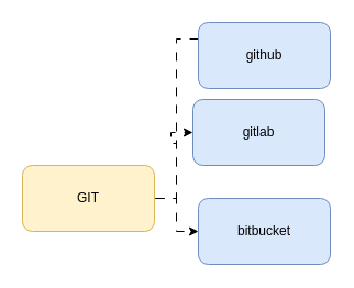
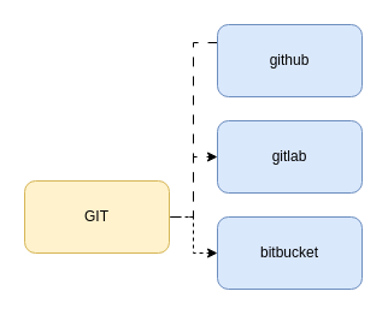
- <mxCell id="7" value="gitlab" style="rounded=1;whiteSpace=wrap;html=1;fillColor=#dae8fc;strokeColor=#6c8ebf;" vertex="1" parent="1"><mxGeometry x="175" y="90" width="120" height="60" as="geometry" /></mxCell>
+ <mxCell id="7" value="gitlab" style="rounded=1;whiteSpace=wrap;html=1;fillColor=#dae8fc;strokeColor=#6c8ebf;" vertex="1" parent="1"><mxGeometry x="180" y="100" width="120" height="60" as="geometry" /></mxCell>
- <mxCell id="4" style="edgeStyle=orthogonalEdgeStyle;rounded=0;orthogonalLoop=1;jettySize=auto;html=1;exitX=1;exitY=0.5;exitDx=0;exitDy=0;entryX=0;entryY=0.5;entryDx=0;entryDy=0;flowAnimation=1;" edge="1" parent="1" source="5" target="8"><mxGeometry relative="1" as="geometry" /></mxCell>
+ <mxCell id="4" style="edgeStyle=orthogonalEdgeStyle;rounded=0;orthogonalLoop=1;jettySize=auto;html=1;exitX=1;exitY=0.5;exitDx=0;exitDy=0;entryX=0;entryY=0.5;entryDx=0;entryDy=0;flowAnimation=1;dashed=1;" edge="1" parent="1" source="5" target="8"><mxGeometry relative="1" as="geometry" /></mxCell>
